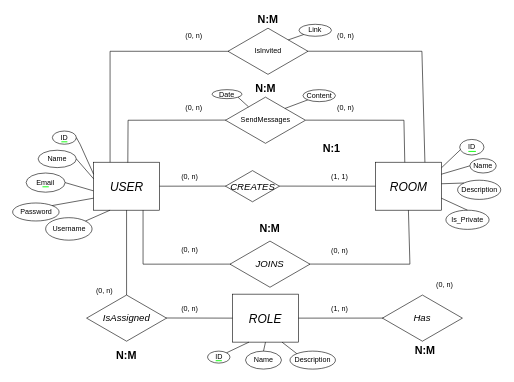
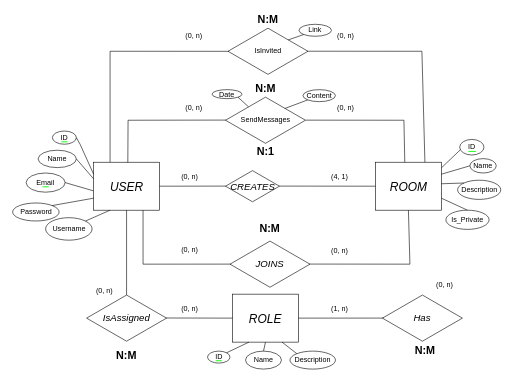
- <mxCell id="71" value="&lt;b style=&quot;font-size: 18px;&quot;&gt;N:1&lt;/b&gt;" style="text;html=1;align=center;verticalAlign=middle;whiteSpace=wrap;rounded=0;fontSize=18;" vertex="1" parent="1"><mxGeometry x="525.5" y="235.5" width="53.33" height="23.5" as="geometry" /></mxCell>
+ <mxCell id="71" value="&lt;b style=&quot;font-size: 18px;&quot;&gt;N:1&lt;/b&gt;" style="text;html=1;align=center;verticalAlign=middle;whiteSpace=wrap;rounded=0;fontSize=18;" vertex="1" parent="1"><mxGeometry x="415.5" y="240.5" width="53.33" height="23.5" as="geometry" /></mxCell>
- <mxCell id="17" value="(1, 1)" style="text;html=1;align=center;verticalAlign=middle;whiteSpace=wrap;rounded=0;" parent="1" vertex="1"><mxGeometry x="535.5" y="279" width="60" height="30" as="geometry" /></mxCell>
+ <mxCell id="17" value="(4, 1)" style="text;html=1;align=center;verticalAlign=middle;whiteSpace=wrap;rounded=0;" parent="1" vertex="1"><mxGeometry x="535.5" y="279" width="60" height="30" as="geometry" /></mxCell>
